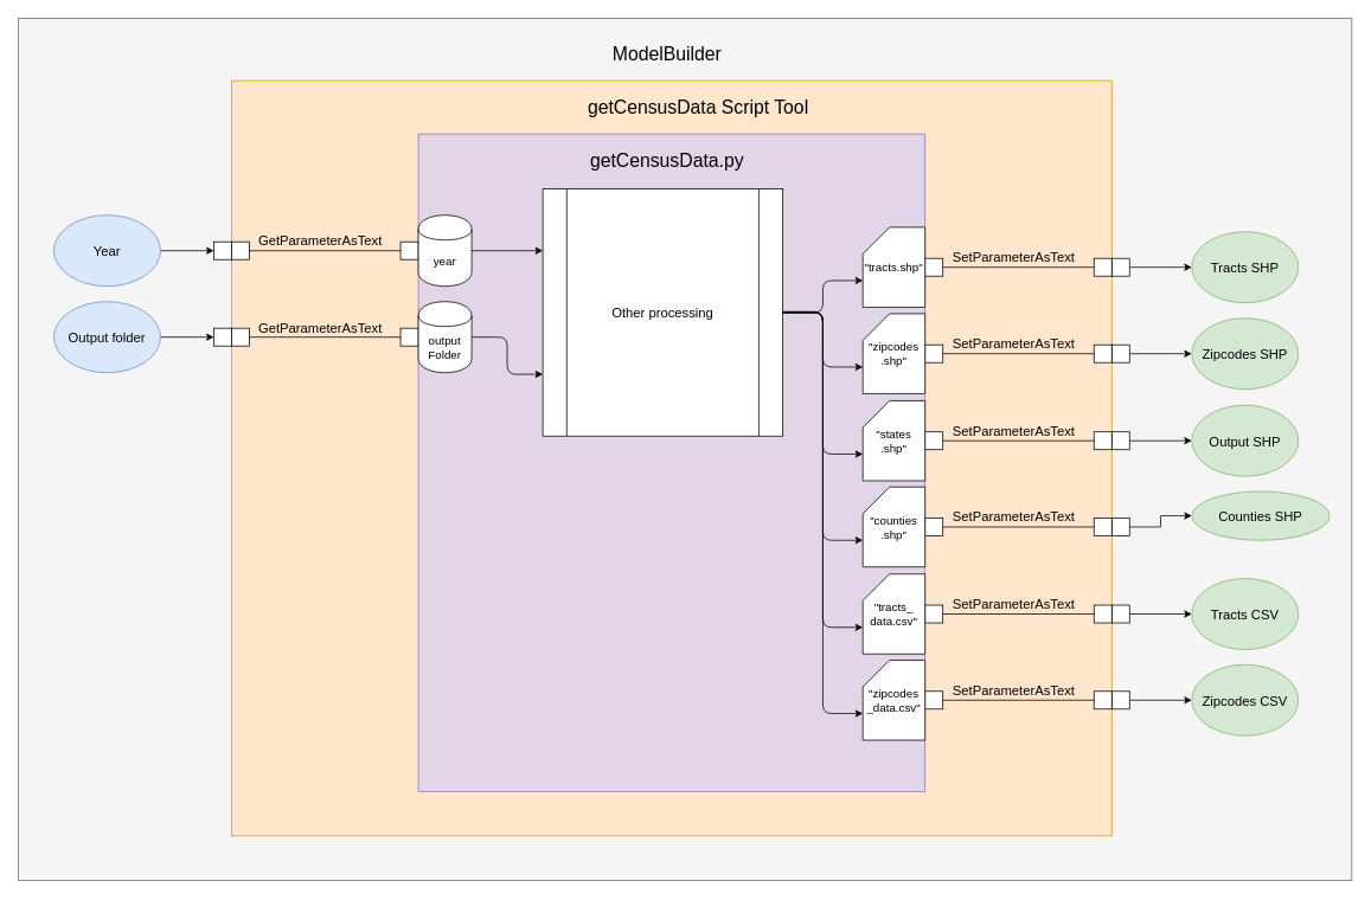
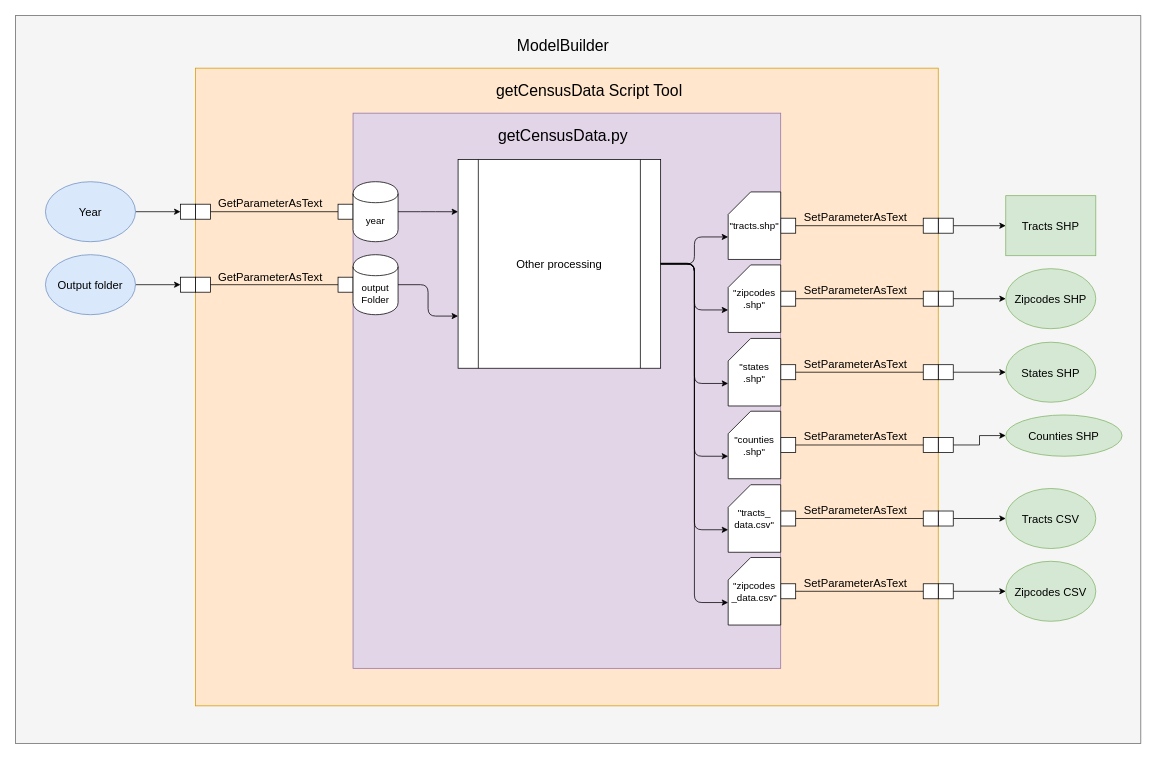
- <mxCell id="7" value="Tracts SHP" style="ellipse;whiteSpace=wrap;html=1;fillColor=#d5e8d4;strokeColor=#82b366;fontSize=15;" vertex="1" parent="1"><mxGeometry x="1340" y="260.33" width="120" height="80" as="geometry" /></mxCell>
+ <mxCell id="7" value="Tracts SHP" style="whiteSpace=wrap;html=1;fillColor=#d5e8d4;strokeColor=#82b366;fontSize=15;rounded=0;" vertex="1" parent="1"><mxGeometry x="1340" y="260.33" width="120" height="80" as="geometry" /></mxCell>
- <mxCell id="13" value="Output SHP" style="ellipse;whiteSpace=wrap;html=1;fillColor=#d5e8d4;strokeColor=#82b366;fontSize=15;" vertex="1" parent="1"><mxGeometry x="1340" y="455.62" width="120" height="80" as="geometry" /></mxCell>
+ <mxCell id="13" value="States SHP" style="ellipse;whiteSpace=wrap;html=1;fillColor=#d5e8d4;strokeColor=#82b366;fontSize=15;" vertex="1" parent="1"><mxGeometry x="1340" y="455.62" width="120" height="80" as="geometry" /></mxCell>
